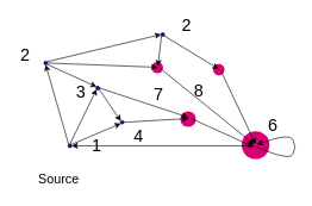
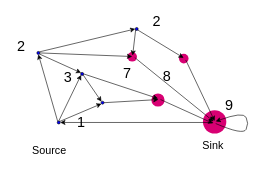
- <mxCell id="37" value="7" style="text;html=1;strokeColor=none;fillColor=none;align=center;verticalAlign=middle;whiteSpace=wrap;rounded=0;fontSize=24;" parent="1" vertex="1"><mxGeometry x="207" y="115.5" width="30" height="30" as="geometry" /></mxCell>
+ <mxCell id="37" value="7" style="text;html=1;strokeColor=none;fillColor=none;align=center;verticalAlign=middle;whiteSpace=wrap;rounded=0;fontSize=24;" parent="1" vertex="1"><mxGeometry x="197" y="105.5" width="30" height="30" as="geometry" /></mxCell>
- <mxCell id="39" value="6" style="text;html=1;strokeColor=none;fillColor=none;align=center;verticalAlign=middle;whiteSpace=wrap;rounded=0;fontSize=24;" parent="1" vertex="1"><mxGeometry x="367" y="159.5" width="30" height="30" as="geometry" /></mxCell>
+ <mxCell id="39" value="9" style="text;html=1;strokeColor=none;fillColor=none;align=center;verticalAlign=middle;whiteSpace=wrap;rounded=0;fontSize=24;" parent="1" vertex="1"><mxGeometry x="367" y="159.5" width="30" height="30" as="geometry" /></mxCell>
- <mxCell id="35" value="4" style="text;html=1;strokeColor=none;fillColor=none;align=center;verticalAlign=middle;whiteSpace=wrap;rounded=0;fontSize=24;" parent="1" vertex="1"><mxGeometry x="179" y="176" width="30" height="30" as="geometry" /></mxCell>
+ <mxCell id="31" value="Sink" style="text;html=1;strokeColor=none;fillColor=none;align=center;verticalAlign=middle;whiteSpace=wrap;rounded=0;shadow=0;fontSize=18;" parent="1" vertex="1"><mxGeometry x="325" y="227" width="60" height="30" as="geometry" /></mxCell>
